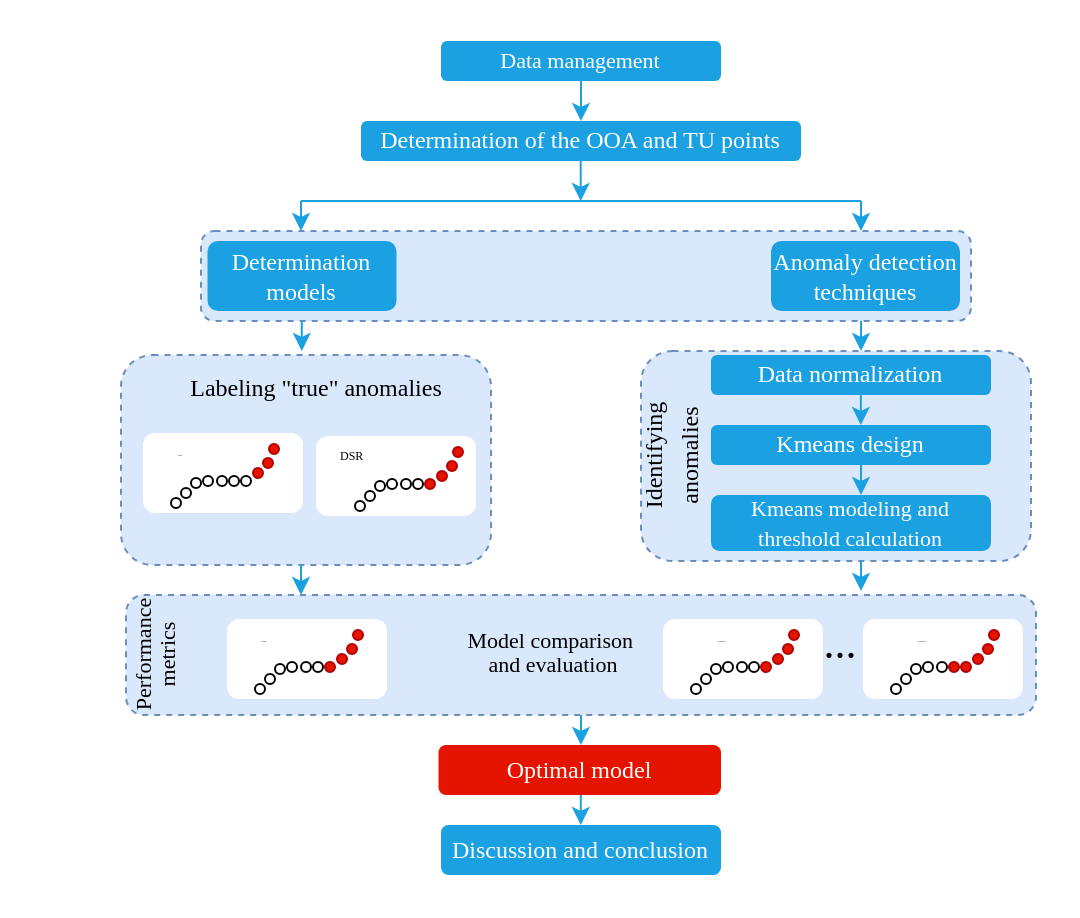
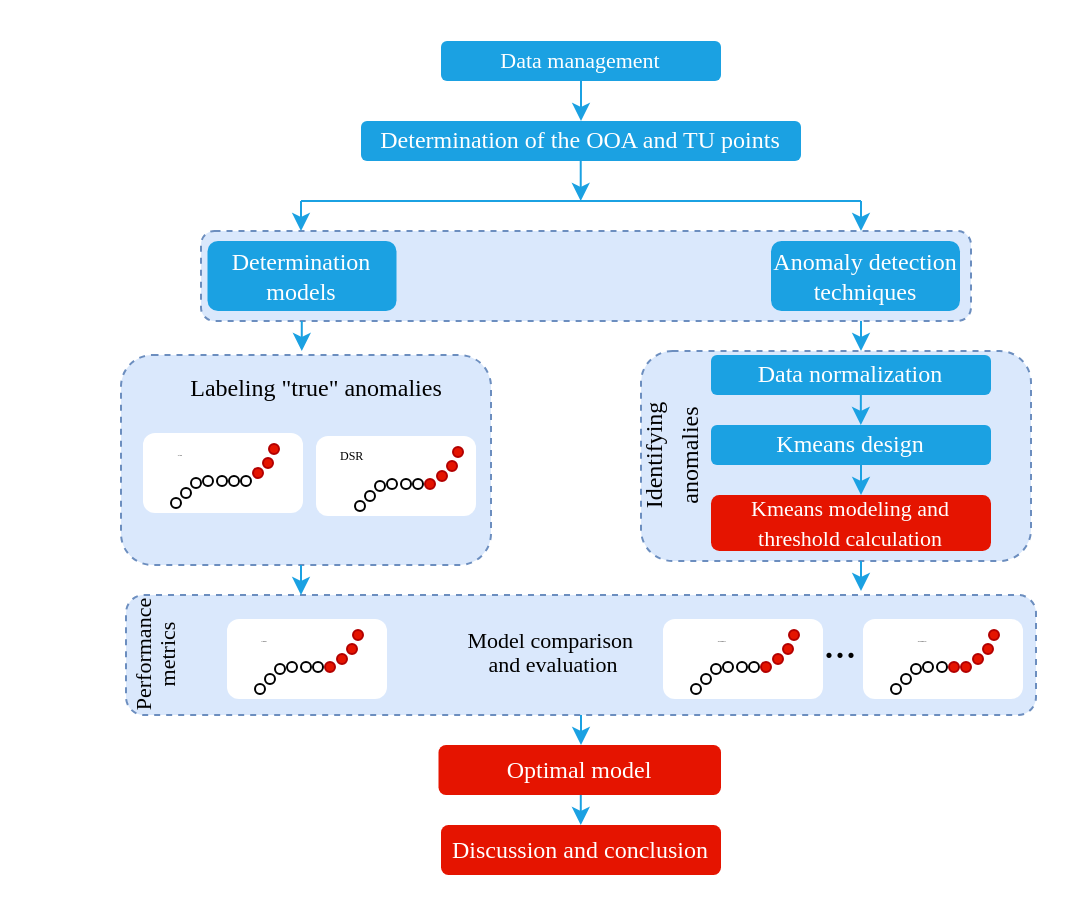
- <mxCell id="30" value="&lt;p&gt;&lt;font style=&quot;font-size: 11px;&quot; color=&quot;#ffffff&quot; face=&quot;Times New Roman&quot;&gt;Kmeans modeling and threshold calculation&lt;/font&gt;&lt;/p&gt;" style="rounded=1;whiteSpace=wrap;html=1;fillColor=#1ba1e2;strokeColor=none;fontColor=#ffffff;" parent="1" vertex="1"><mxGeometry x="355" y="247" width="140" height="28" as="geometry" /></mxCell>
+ <mxCell id="30" value="&lt;p&gt;&lt;font style=&quot;font-size: 11px;&quot; color=&quot;#ffffff&quot; face=&quot;Times New Roman&quot;&gt;Kmeans modeling and threshold calculation&lt;/font&gt;&lt;/p&gt;" style="rounded=1;whiteSpace=wrap;html=1;fillColor=#e51400;strokeColor=none;fontColor=#ffffff;" parent="1" vertex="1"><mxGeometry x="355" y="247" width="140" height="28" as="geometry" /></mxCell>
- <mxCell id="93" value="&lt;p&gt;&lt;font color=&quot;#ffffff&quot; face=&quot;Times New Roman&quot;&gt;Discussion and conclusion&lt;/font&gt;&lt;/p&gt;" style="rounded=1;whiteSpace=wrap;html=1;fillColor=#1ba1e2;strokeColor=none;fontColor=#ffffff;" parent="1" vertex="1"><mxGeometry x="220" y="412" width="140" height="25" as="geometry" /></mxCell>
+ <mxCell id="93" value="&lt;p&gt;&lt;font color=&quot;#ffffff&quot; face=&quot;Times New Roman&quot;&gt;Discussion and conclusion&lt;/font&gt;&lt;/p&gt;" style="rounded=1;whiteSpace=wrap;html=1;fillColor=#e51400;strokeColor=none;fontColor=#ffffff;" parent="1" vertex="1"><mxGeometry x="220" y="412" width="140" height="25" as="geometry" /></mxCell>
